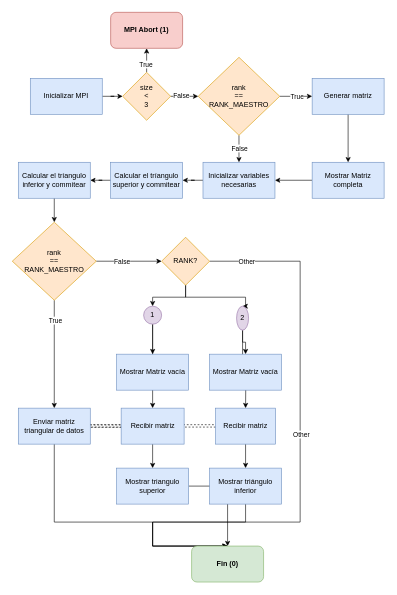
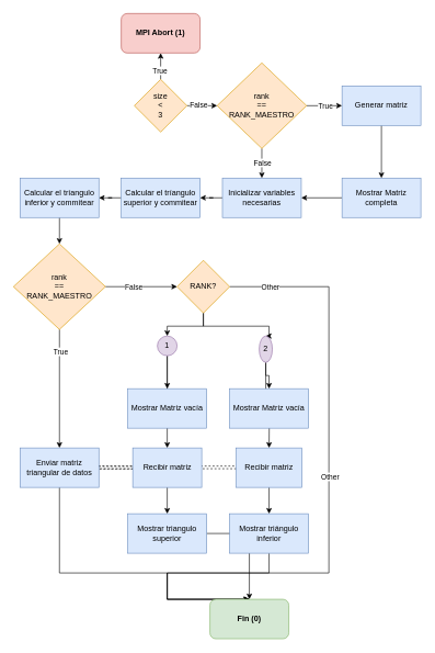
- <mxCell id="3" value="Inicializar MPI" style="rounded=0;whiteSpace=wrap;html=1;fillColor=#dae8fc;strokeColor=#6c8ebf;" vertex="1" parent="1"><mxGeometry x="50" y="130" width="120" height="60" as="geometry" /></mxCell>
- <mxCell id="2" value="" style="edgeStyle=orthogonalEdgeStyle;rounded=0;orthogonalLoop=1;jettySize=auto;html=1;" edge="1" parent="1" source="3" target="8"><mxGeometry relative="1" as="geometry" /></mxCell>
